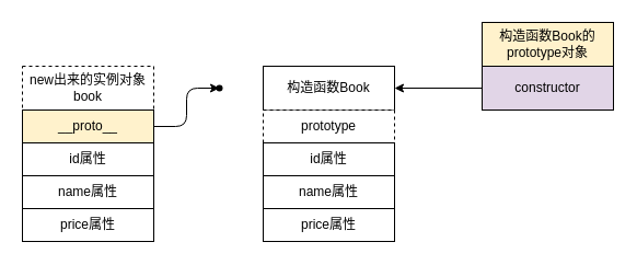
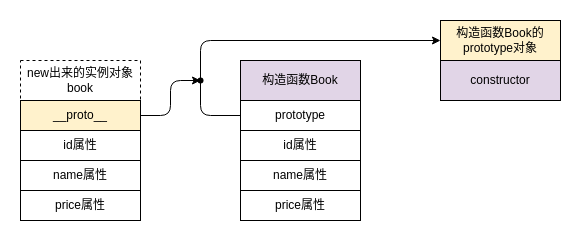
+ <mxCell id="10" value="" style="endArrow=classic;html=1;exitX=0;exitY=0.5;exitDx=0;exitDy=0;entryX=0;entryY=0.5;entryDx=0;entryDy=0;" parent="1" source="4" target="3" edge="1"><mxGeometry width="50" height="50" relative="1" as="geometry"><mxPoint x="170" y="105" as="sourcePoint" /><mxPoint x="440" y="10" as="targetPoint" /><Array as="points"><mxPoint x="200" y="115" /><mxPoint x="200" y="40" /></Array></mxGeometry></mxCell>
- <mxCell id="2" value="构造函数Book" style="rounded=0;whiteSpace=wrap;html=1;" parent="1" vertex="1"><mxGeometry x="240" y="60" width="120" height="40" as="geometry" /></mxCell>
+ <mxCell id="2" value="构造函数Book" style="rounded=0;whiteSpace=wrap;html=1;fillColor=#e1d5e7;" parent="1" vertex="1"><mxGeometry x="240" y="60" width="120" height="40" as="geometry" /></mxCell>
- <mxCell id="8" value="" style="edgeStyle=none;html=1;entryX=1;entryY=0.5;entryDx=0;entryDy=0;" parent="1" source="9" target="2" edge="1"><mxGeometry relative="1" as="geometry"><mxPoint x="510" y="115" as="targetPoint" /></mxGeometry></mxCell>
- <mxCell id="4" value="prototype" style="rounded=0;whiteSpace=wrap;html=1;dashed=1;" parent="1" vertex="1"><mxGeometry x="240" y="100" width="120" height="30" as="geometry" /></mxCell>
+ <mxCell id="4" value="prototype" style="rounded=0;whiteSpace=wrap;html=1;" parent="1" vertex="1"><mxGeometry x="240" y="100" width="120" height="30" as="geometry" /></mxCell>
